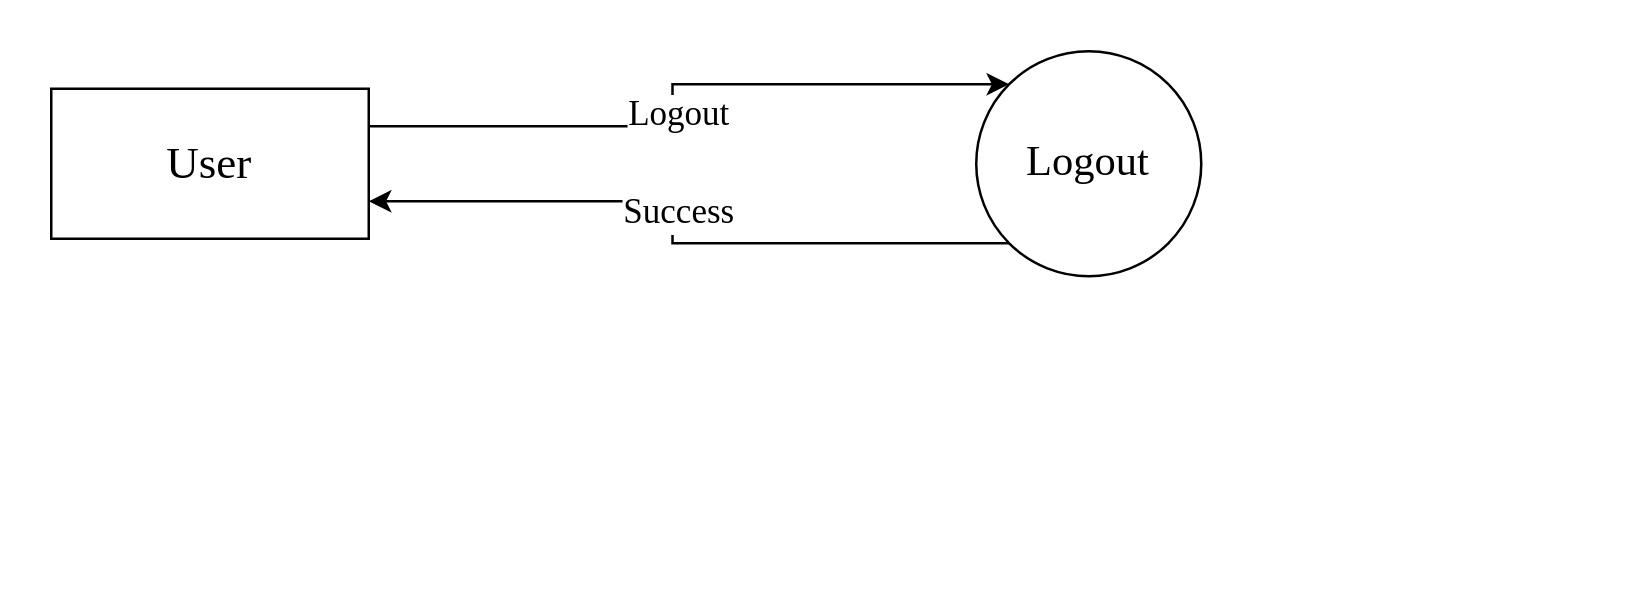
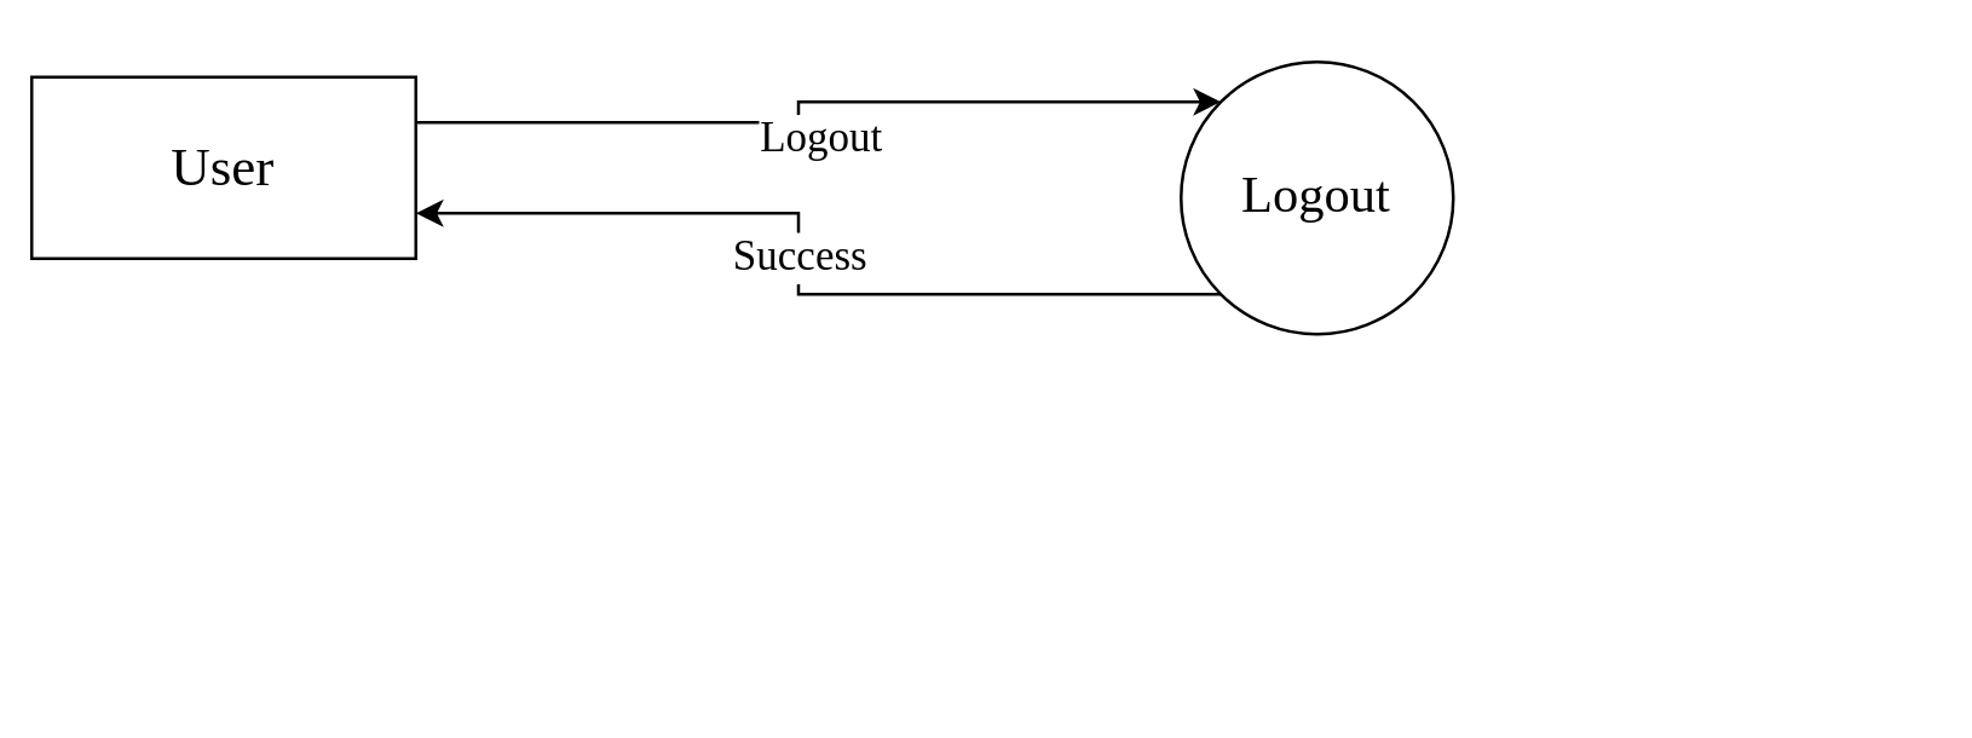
- <mxCell id="3" value="&lt;span style=&quot;font-size: 18px&quot;&gt;User&lt;/span&gt;" style="rounded=0;whiteSpace=wrap;html=1;fontFamily=Times New Roman;" parent="1" vertex="1"><mxGeometry x="20" y="35" width="127" height="60" as="geometry" /></mxCell>
+ <mxCell id="3" value="&lt;span style=&quot;font-size: 18px&quot;&gt;User&lt;/span&gt;" style="rounded=0;whiteSpace=wrap;html=1;fontFamily=Times New Roman;" parent="1" vertex="1"><mxGeometry x="10" y="25" width="127" height="60" as="geometry" /></mxCell>
